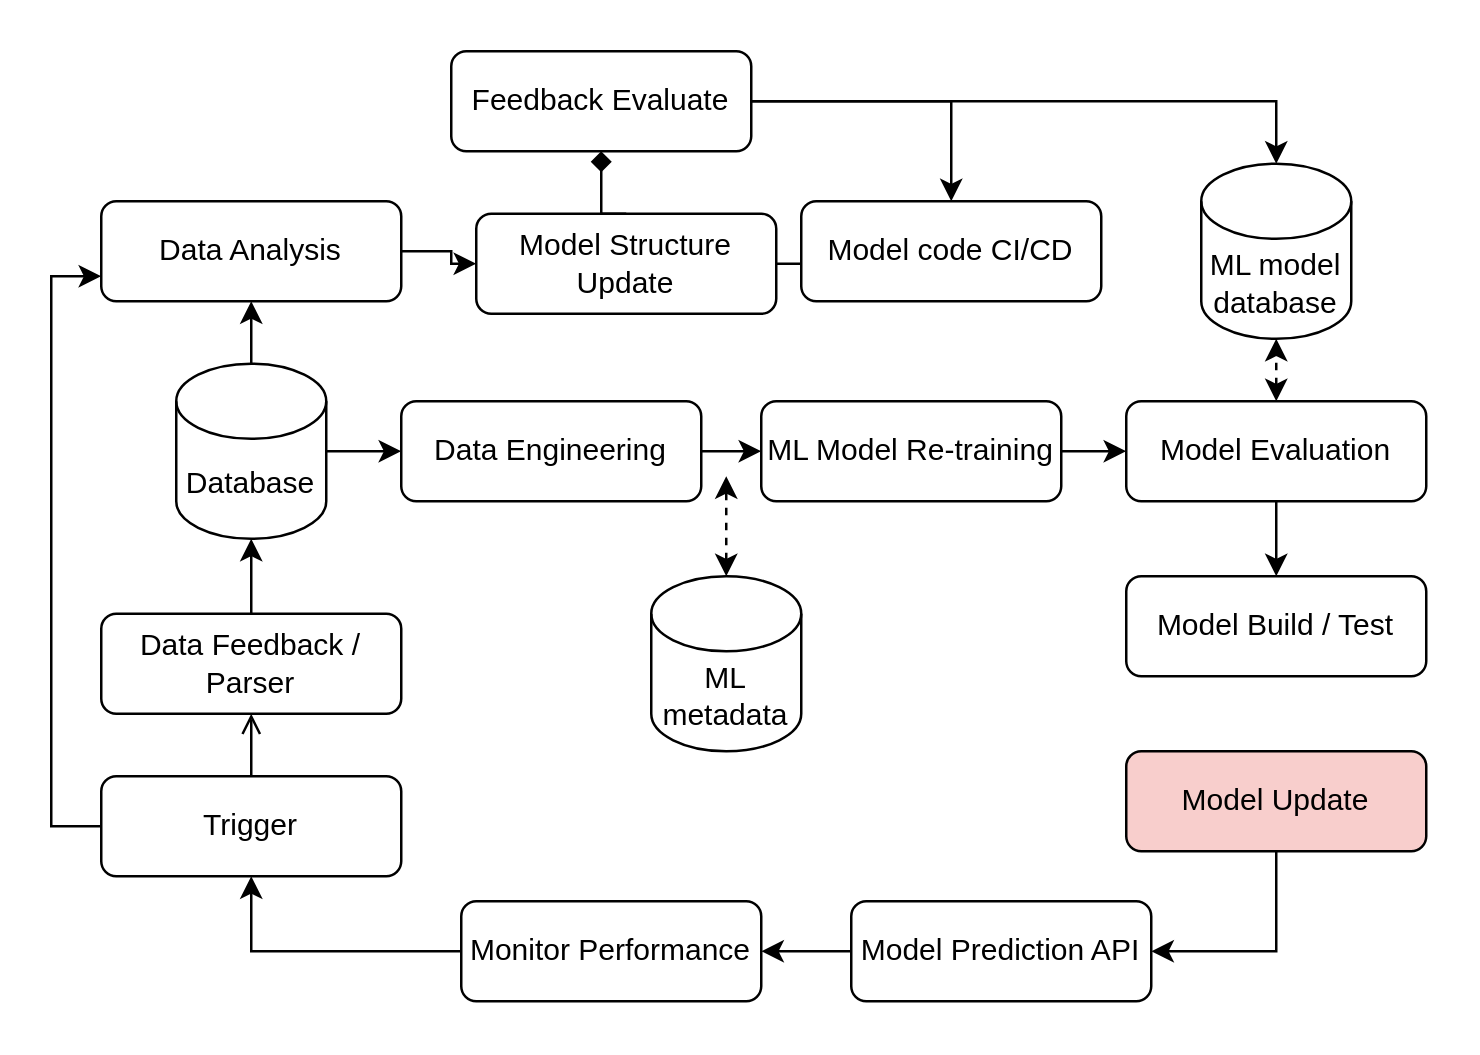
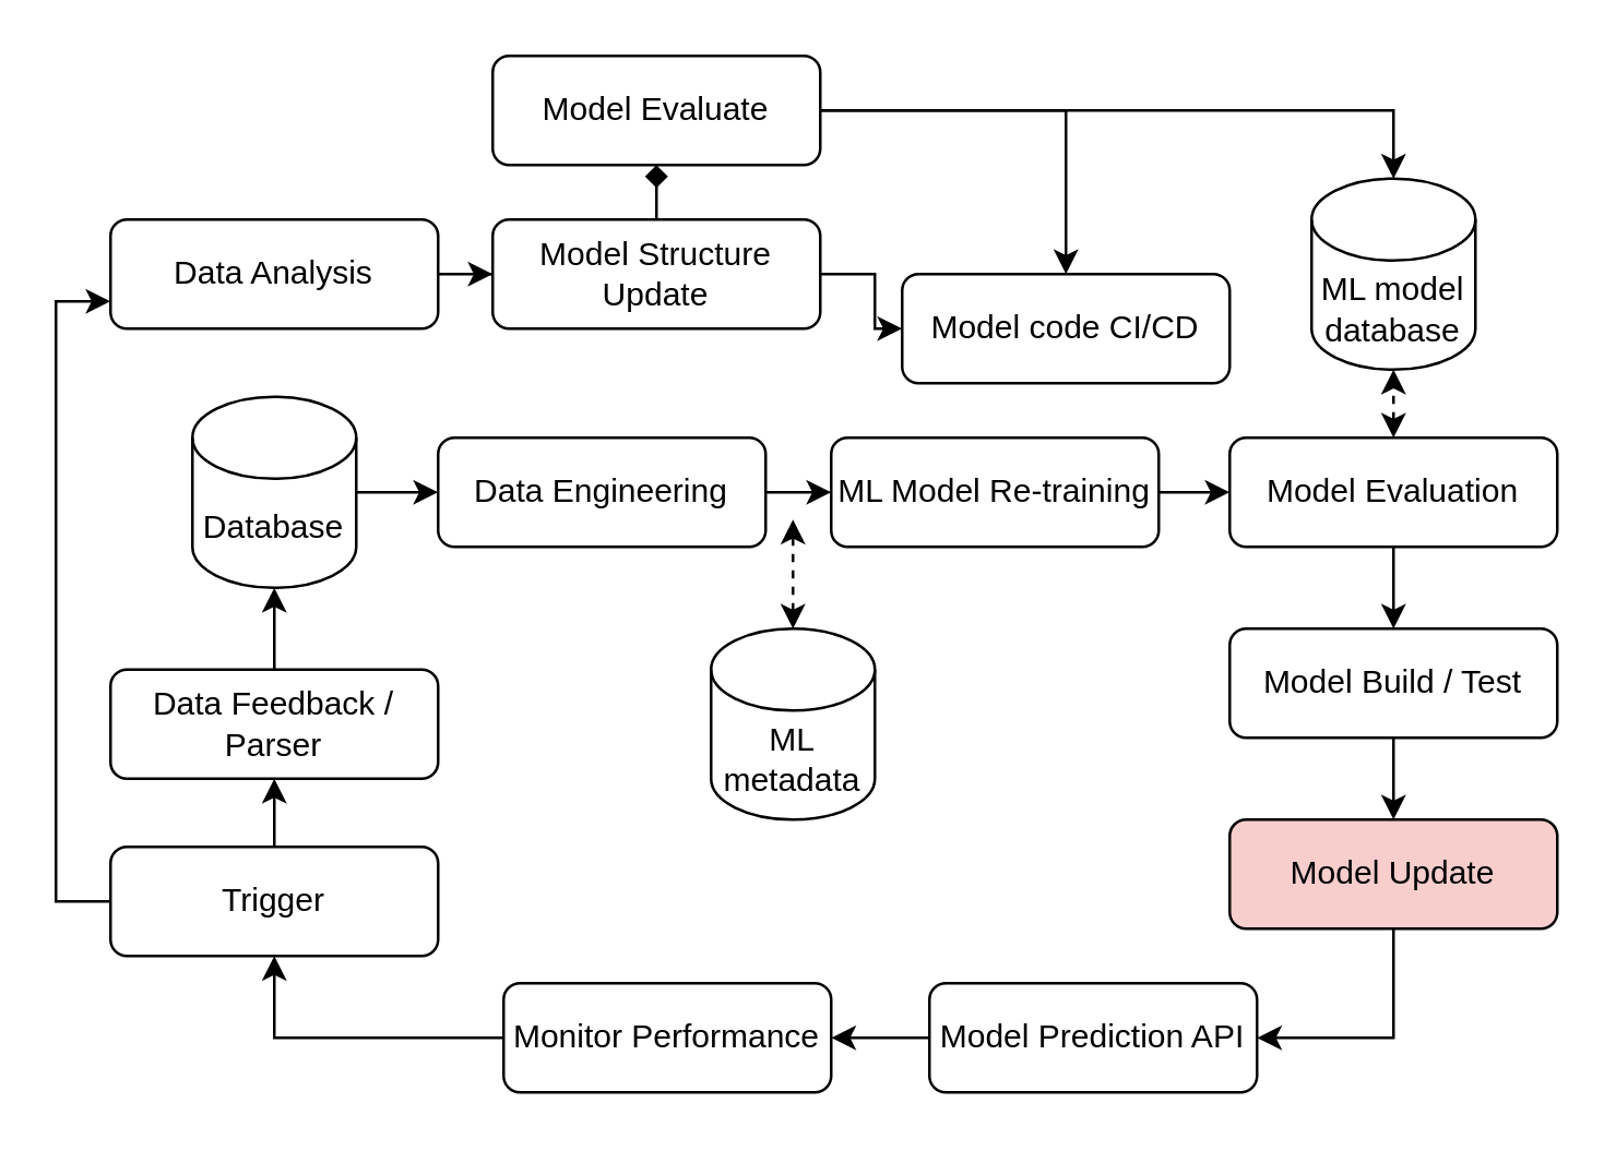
- <mxCell id="35" value="Feedback Evaluate" style="rounded=1;whiteSpace=wrap;html=1;fontSize=12;glass=0;strokeWidth=1;shadow=0;" vertex="1" parent="1"><mxGeometry x="180" y="20" width="120" height="40" as="geometry" /></mxCell>
+ <mxCell id="35" value="Model Evaluate" style="rounded=1;whiteSpace=wrap;html=1;fontSize=12;glass=0;strokeWidth=1;shadow=0;" vertex="1" parent="1"><mxGeometry x="180" y="20" width="120" height="40" as="geometry" /></mxCell>
- <mxCell id="36" value="Model code CI/CD" style="rounded=1;whiteSpace=wrap;html=1;fontSize=12;glass=0;strokeWidth=1;shadow=0;" vertex="1" parent="1"><mxGeometry x="320" y="80" width="120" height="40" as="geometry" /></mxCell>
+ <mxCell id="36" value="Model code CI/CD" style="rounded=1;whiteSpace=wrap;html=1;fontSize=12;glass=0;strokeWidth=1;shadow=0;" vertex="1" parent="1"><mxGeometry x="330" y="100" width="120" height="40" as="geometry" /></mxCell>
- <mxCell id="30" value="Model Structure Update" style="rounded=1;whiteSpace=wrap;html=1;fontSize=12;glass=0;strokeWidth=1;shadow=0;" vertex="1" parent="1"><mxGeometry x="190" y="85" width="120" height="40" as="geometry" /></mxCell>
+ <mxCell id="30" value="Model Structure Update" style="rounded=1;whiteSpace=wrap;html=1;fontSize=12;glass=0;strokeWidth=1;shadow=0;" vertex="1" parent="1"><mxGeometry x="180" y="80" width="120" height="40" as="geometry" /></mxCell>
- <mxCell id="5" value="" style="edgeStyle=orthogonalEdgeStyle;rounded=0;orthogonalLoop=1;jettySize=auto;html=1;" edge="1" parent="1" source="6" target="27"><mxGeometry relative="1" as="geometry" /></mxCell>
+ <mxCell id="13" value="" style="edgeStyle=orthogonalEdgeStyle;rounded=0;orthogonalLoop=1;jettySize=auto;html=1;" edge="1" parent="1" source="14" target="16"><mxGeometry relative="1" as="geometry" /></mxCell>
- <mxCell id="21" value="" style="edgeStyle=orthogonalEdgeStyle;rounded=0;orthogonalLoop=1;jettySize=auto;html=1;endArrow=open;" edge="1" parent="1" source="23" target="25"><mxGeometry relative="1" as="geometry" /></mxCell>
+ <mxCell id="21" value="" style="edgeStyle=orthogonalEdgeStyle;rounded=0;orthogonalLoop=1;jettySize=auto;html=1;" edge="1" parent="1" source="23" target="25"><mxGeometry relative="1" as="geometry" /></mxCell>
